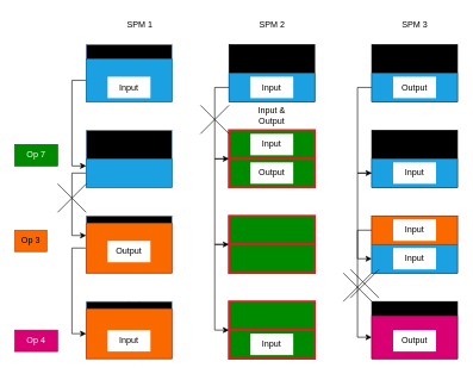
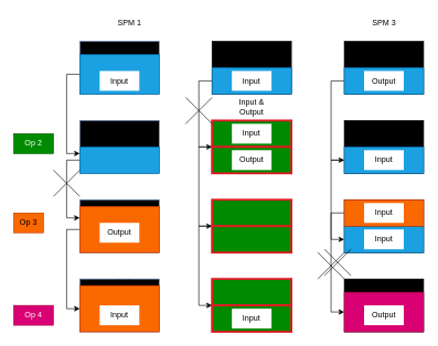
- <mxCell id="41" value="&lt;div&gt;SPM 2&lt;br&gt;&lt;/div&gt;" style="text;html=1;align=center;verticalAlign=middle;resizable=0;points=[];autosize=1;strokeColor=none;fillColor=none;" vertex="1" parent="1"><mxGeometry x="350" y="20" width="60" height="30" as="geometry" /></mxCell>
- <mxCell id="11" value="Op 7" style="text;html=1;strokeColor=#005700;fillColor=#008a00;align=center;verticalAlign=middle;whiteSpace=wrap;rounded=0;fontColor=#ffffff;" vertex="1" parent="1"><mxGeometry x="20" y="202" width="60" height="30" as="geometry" /></mxCell>
+ <mxCell id="11" value="Op 2" style="text;html=1;strokeColor=#005700;fillColor=#008a00;align=center;verticalAlign=middle;whiteSpace=wrap;rounded=0;fontColor=#ffffff;" vertex="1" parent="1"><mxGeometry x="20" y="202" width="60" height="30" as="geometry" /></mxCell>
